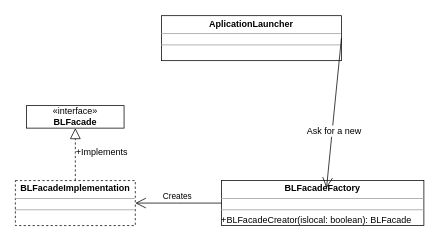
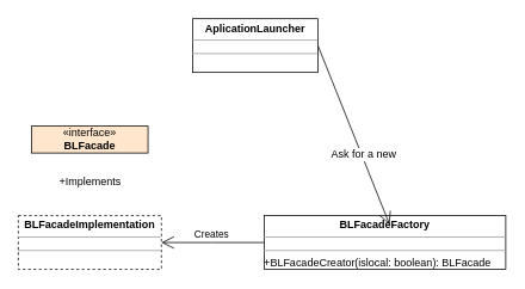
- <mxCell id="3" value="&lt;p style=&quot;margin:0px;margin-top:4px;text-align:center;&quot;&gt;&lt;b&gt;AplicationLauncher&lt;/b&gt;&lt;/p&gt;&lt;hr size=&quot;1&quot;&gt;&lt;div style=&quot;height:2px;&quot;&gt;&lt;/div&gt;&lt;hr size=&quot;1&quot;&gt;&lt;div style=&quot;height:2px;&quot;&gt;&lt;/div&gt;" style="verticalAlign=top;align=left;overflow=fill;fontSize=12;fontFamily=Helvetica;html=1;whiteSpace=wrap;" vertex="1" parent="1"><mxGeometry x="215" y="20" width="240" height="60" as="geometry" /></mxCell>
+ <mxCell id="3" value="&lt;p style=&quot;margin:0px;margin-top:4px;text-align:center;&quot;&gt;&lt;b&gt;AplicationLauncher&lt;/b&gt;&lt;/p&gt;&lt;hr size=&quot;1&quot;&gt;&lt;div style=&quot;height:2px;&quot;&gt;&lt;/div&gt;&lt;hr size=&quot;1&quot;&gt;&lt;div style=&quot;height:2px;&quot;&gt;&lt;/div&gt;" style="verticalAlign=top;align=left;overflow=fill;fontSize=12;fontFamily=Helvetica;html=1;whiteSpace=wrap;" vertex="1" parent="1"><mxGeometry x="215" y="20" width="140" height="60" as="geometry" /></mxCell>
- <mxCell id="2" value="«interface»&lt;br&gt;&lt;b&gt;BLFacade&lt;/b&gt;" style="html=1;whiteSpace=wrap;" vertex="1" parent="1"><mxGeometry x="35" y="140" width="130" height="30" as="geometry" /></mxCell>
+ <mxCell id="2" value="«interface»&lt;br&gt;&lt;b&gt;BLFacade&lt;/b&gt;" style="html=1;whiteSpace=wrap;fillColor=#ffe6cc;" vertex="1" parent="1"><mxGeometry x="35" y="140" width="130" height="30" as="geometry" /></mxCell>
- <mxCell id="11" value="+Implements" style="text;html=1;align=center;verticalAlign=middle;resizable=0;points=[];autosize=1;strokeColor=none;fillColor=none;" vertex="1" parent="1"><mxGeometry x="90" y="188" width="90" height="30" as="geometry" /></mxCell>
+ <mxCell id="11" value="+Implements" style="text;html=1;align=center;verticalAlign=middle;resizable=0;points=[];autosize=1;strokeColor=none;fillColor=none;" vertex="1" parent="1"><mxGeometry x="55" y="188" width="90" height="30" as="geometry" /></mxCell>
- <mxCell id="4" value="" style="endArrow=block;dashed=1;endFill=0;endSize=12;html=1;rounded=0;exitX=0.5;exitY=0;exitDx=0;exitDy=0;entryX=0.5;entryY=1;entryDx=0;entryDy=0;" edge="1" parent="1" source="5" target="2"><mxGeometry width="160" relative="1" as="geometry"><mxPoint x="85" y="305" as="sourcePoint" /><mxPoint x="85" y="180" as="targetPoint" /></mxGeometry></mxCell>
